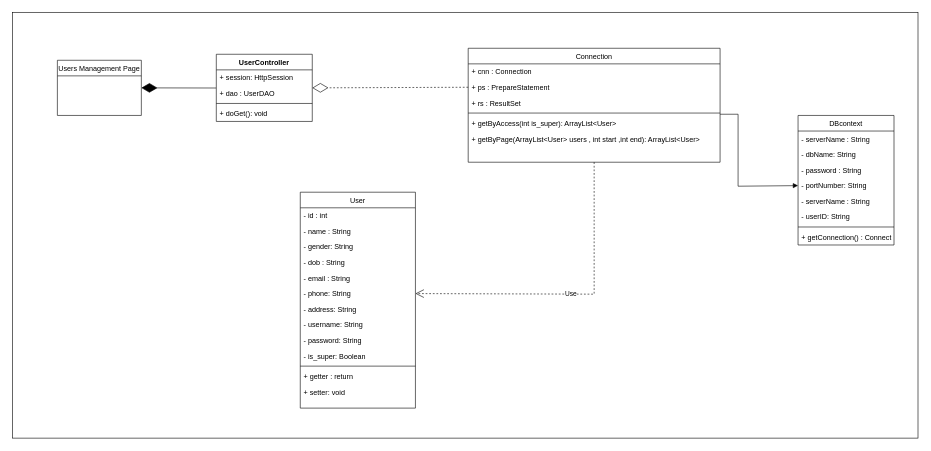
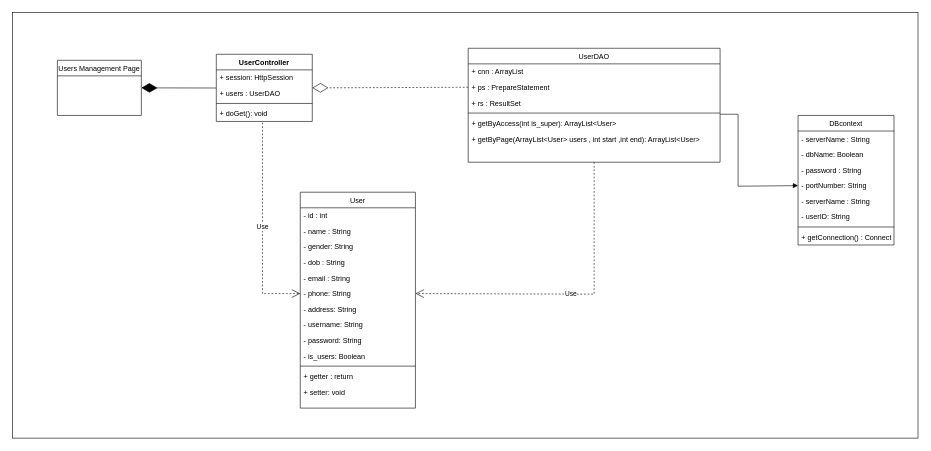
- <mxCell id="9" value="Connection" style="swimlane;fontStyle=0;align=center;verticalAlign=top;childLayout=stackLayout;horizontal=1;startSize=26;horizontalStack=0;resizeParent=1;resizeLast=0;collapsible=1;marginBottom=0;rounded=0;shadow=0;strokeWidth=1;" parent="1" vertex="1"><mxGeometry x="780" y="80" width="420" height="190" as="geometry"><mxRectangle x="130" y="380" width="160" height="26" as="alternateBounds" /></mxGeometry></mxCell>
+ <mxCell id="9" value="UserDAO" style="swimlane;fontStyle=0;align=center;verticalAlign=top;childLayout=stackLayout;horizontal=1;startSize=26;horizontalStack=0;resizeParent=1;resizeLast=0;collapsible=1;marginBottom=0;rounded=0;shadow=0;strokeWidth=1;" parent="1" vertex="1"><mxGeometry x="780" y="80" width="420" height="190" as="geometry"><mxRectangle x="130" y="380" width="160" height="26" as="alternateBounds" /></mxGeometry></mxCell>
- <mxCell id="10" value="+ cnn : Connection " style="text;align=left;verticalAlign=top;spacingLeft=4;spacingRight=4;overflow=hidden;rotatable=0;points=[[0,0.5],[1,0.5]];portConstraint=eastwest;" parent="9" vertex="1"><mxGeometry y="26" width="420" height="26" as="geometry" /></mxCell>
+ <mxCell id="10" value="+ cnn : ArrayList " style="text;align=left;verticalAlign=top;spacingLeft=4;spacingRight=4;overflow=hidden;rotatable=0;points=[[0,0.5],[1,0.5]];portConstraint=eastwest;" parent="9" vertex="1"><mxGeometry y="26" width="420" height="26" as="geometry" /></mxCell>
- <mxCell id="5" value="+ dao : UserDAO" style="text;strokeColor=none;fillColor=none;align=left;verticalAlign=top;spacingLeft=4;spacingRight=4;overflow=hidden;rotatable=0;points=[[0,0.5],[1,0.5]];portConstraint=eastwest;" parent="3" vertex="1"><mxGeometry y="52" width="160" height="26" as="geometry" /></mxCell>
+ <mxCell id="5" value="+ users : UserDAO" style="text;strokeColor=none;fillColor=none;align=left;verticalAlign=top;spacingLeft=4;spacingRight=4;overflow=hidden;rotatable=0;points=[[0,0.5],[1,0.5]];portConstraint=eastwest;" parent="3" vertex="1"><mxGeometry y="52" width="160" height="26" as="geometry" /></mxCell>
- <mxCell id="35" value="- dbName: String" style="text;align=left;verticalAlign=top;spacingLeft=4;spacingRight=4;overflow=hidden;rotatable=0;points=[[0,0.5],[1,0.5]];portConstraint=eastwest;" parent="33" vertex="1"><mxGeometry y="52" width="160" height="26" as="geometry" /></mxCell>
+ <mxCell id="35" value="- dbName: Boolean" style="text;align=left;verticalAlign=top;spacingLeft=4;spacingRight=4;overflow=hidden;rotatable=0;points=[[0,0.5],[1,0.5]];portConstraint=eastwest;" parent="33" vertex="1"><mxGeometry y="52" width="160" height="26" as="geometry" /></mxCell>
+ <mxCell id="30" value="Use" style="endArrow=open;endSize=12;dashed=1;html=1;rounded=0;exitX=0.481;exitY=1.077;exitDx=0;exitDy=0;entryX=0;entryY=0.5;entryDx=0;entryDy=0;exitPerimeter=0;" parent="1" source="7" target="22" edge="1"><mxGeometry width="160" relative="1" as="geometry"><mxPoint x="655" y="80" as="sourcePoint" /><mxPoint x="630" y="290" as="targetPoint" /><Array as="points"><mxPoint x="437" y="489" /></Array></mxGeometry></mxCell>
- <mxCell id="26" value="- is_super: Boolean" style="text;align=left;verticalAlign=top;spacingLeft=4;spacingRight=4;overflow=hidden;rotatable=0;points=[[0,0.5],[1,0.5]];portConstraint=eastwest;rounded=0;shadow=0;html=0;" parent="16" vertex="1"><mxGeometry y="260" width="192" height="26" as="geometry" /></mxCell>
+ <mxCell id="26" value="- is_users: Boolean" style="text;align=left;verticalAlign=top;spacingLeft=4;spacingRight=4;overflow=hidden;rotatable=0;points=[[0,0.5],[1,0.5]];portConstraint=eastwest;rounded=0;shadow=0;html=0;" parent="16" vertex="1"><mxGeometry y="260" width="192" height="26" as="geometry" /></mxCell>
